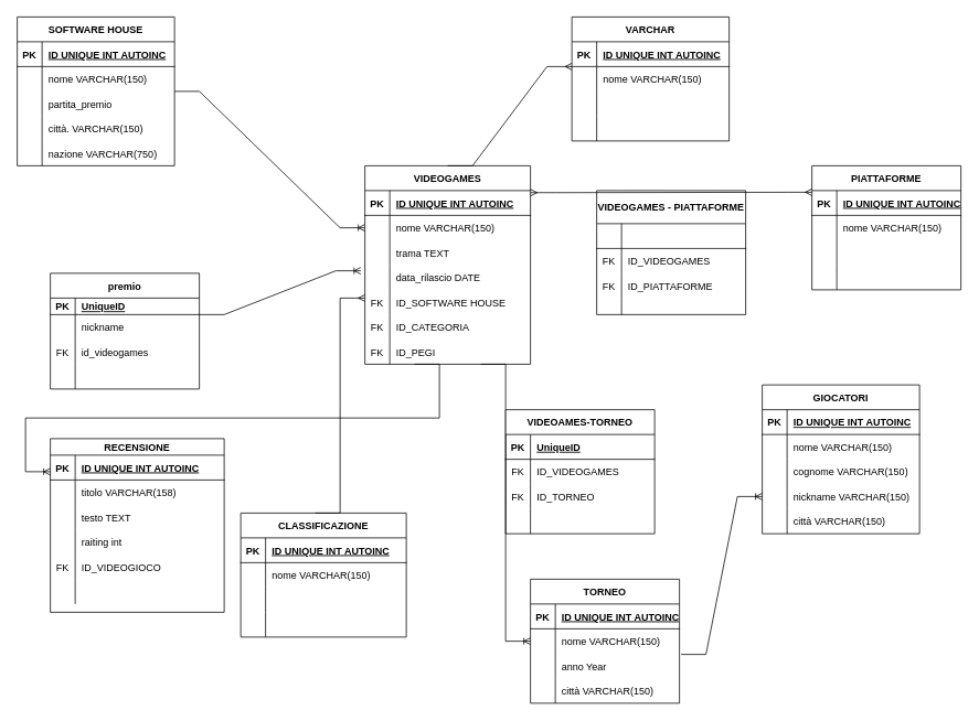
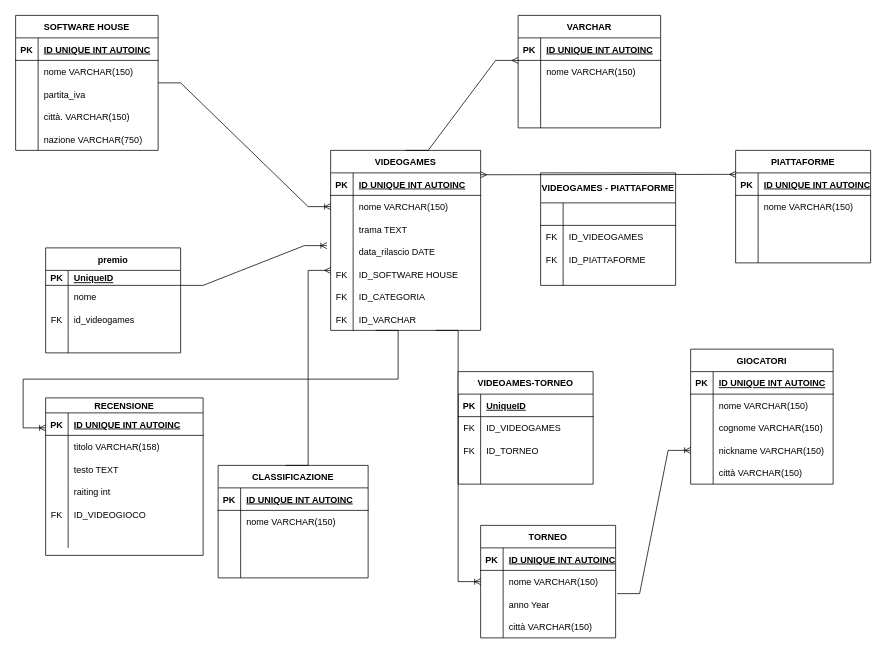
- <mxCell id="33" value="partita_premio" style="shape=partialRectangle;connectable=0;fillColor=none;top=0;left=0;bottom=0;right=0;align=left;spacingLeft=6;overflow=hidden;" vertex="1" parent="31"><mxGeometry x="30" width="160" height="30" as="geometry"><mxRectangle width="160" height="30" as="alternateBounds" /></mxGeometry></mxCell>
+ <mxCell id="33" value="partita_iva" style="shape=partialRectangle;connectable=0;fillColor=none;top=0;left=0;bottom=0;right=0;align=left;spacingLeft=6;overflow=hidden;" vertex="1" parent="31"><mxGeometry x="30" width="160" height="30" as="geometry"><mxRectangle width="160" height="30" as="alternateBounds" /></mxGeometry></mxCell>
- <mxCell id="147" value="nickname" style="shape=partialRectangle;connectable=0;fillColor=none;top=0;left=0;bottom=0;right=0;align=left;spacingLeft=6;overflow=hidden;" vertex="1" parent="145"><mxGeometry x="30" width="150" height="30" as="geometry"><mxRectangle width="150" height="30" as="alternateBounds" /></mxGeometry></mxCell>
+ <mxCell id="147" value="nome" style="shape=partialRectangle;connectable=0;fillColor=none;top=0;left=0;bottom=0;right=0;align=left;spacingLeft=6;overflow=hidden;" vertex="1" parent="145"><mxGeometry x="30" width="150" height="30" as="geometry"><mxRectangle width="150" height="30" as="alternateBounds" /></mxGeometry></mxCell>
- <mxCell id="23" value="ID_PEGI" style="shape=partialRectangle;connectable=0;fillColor=none;top=0;left=0;bottom=0;right=0;align=left;spacingLeft=6;overflow=hidden;" vertex="1" parent="21"><mxGeometry x="30" width="170" height="30" as="geometry"><mxRectangle width="170" height="30" as="alternateBounds" /></mxGeometry></mxCell>
+ <mxCell id="23" value="ID_VARCHAR" style="shape=partialRectangle;connectable=0;fillColor=none;top=0;left=0;bottom=0;right=0;align=left;spacingLeft=6;overflow=hidden;" vertex="1" parent="21"><mxGeometry x="30" width="170" height="30" as="geometry"><mxRectangle width="170" height="30" as="alternateBounds" /></mxGeometry></mxCell>
